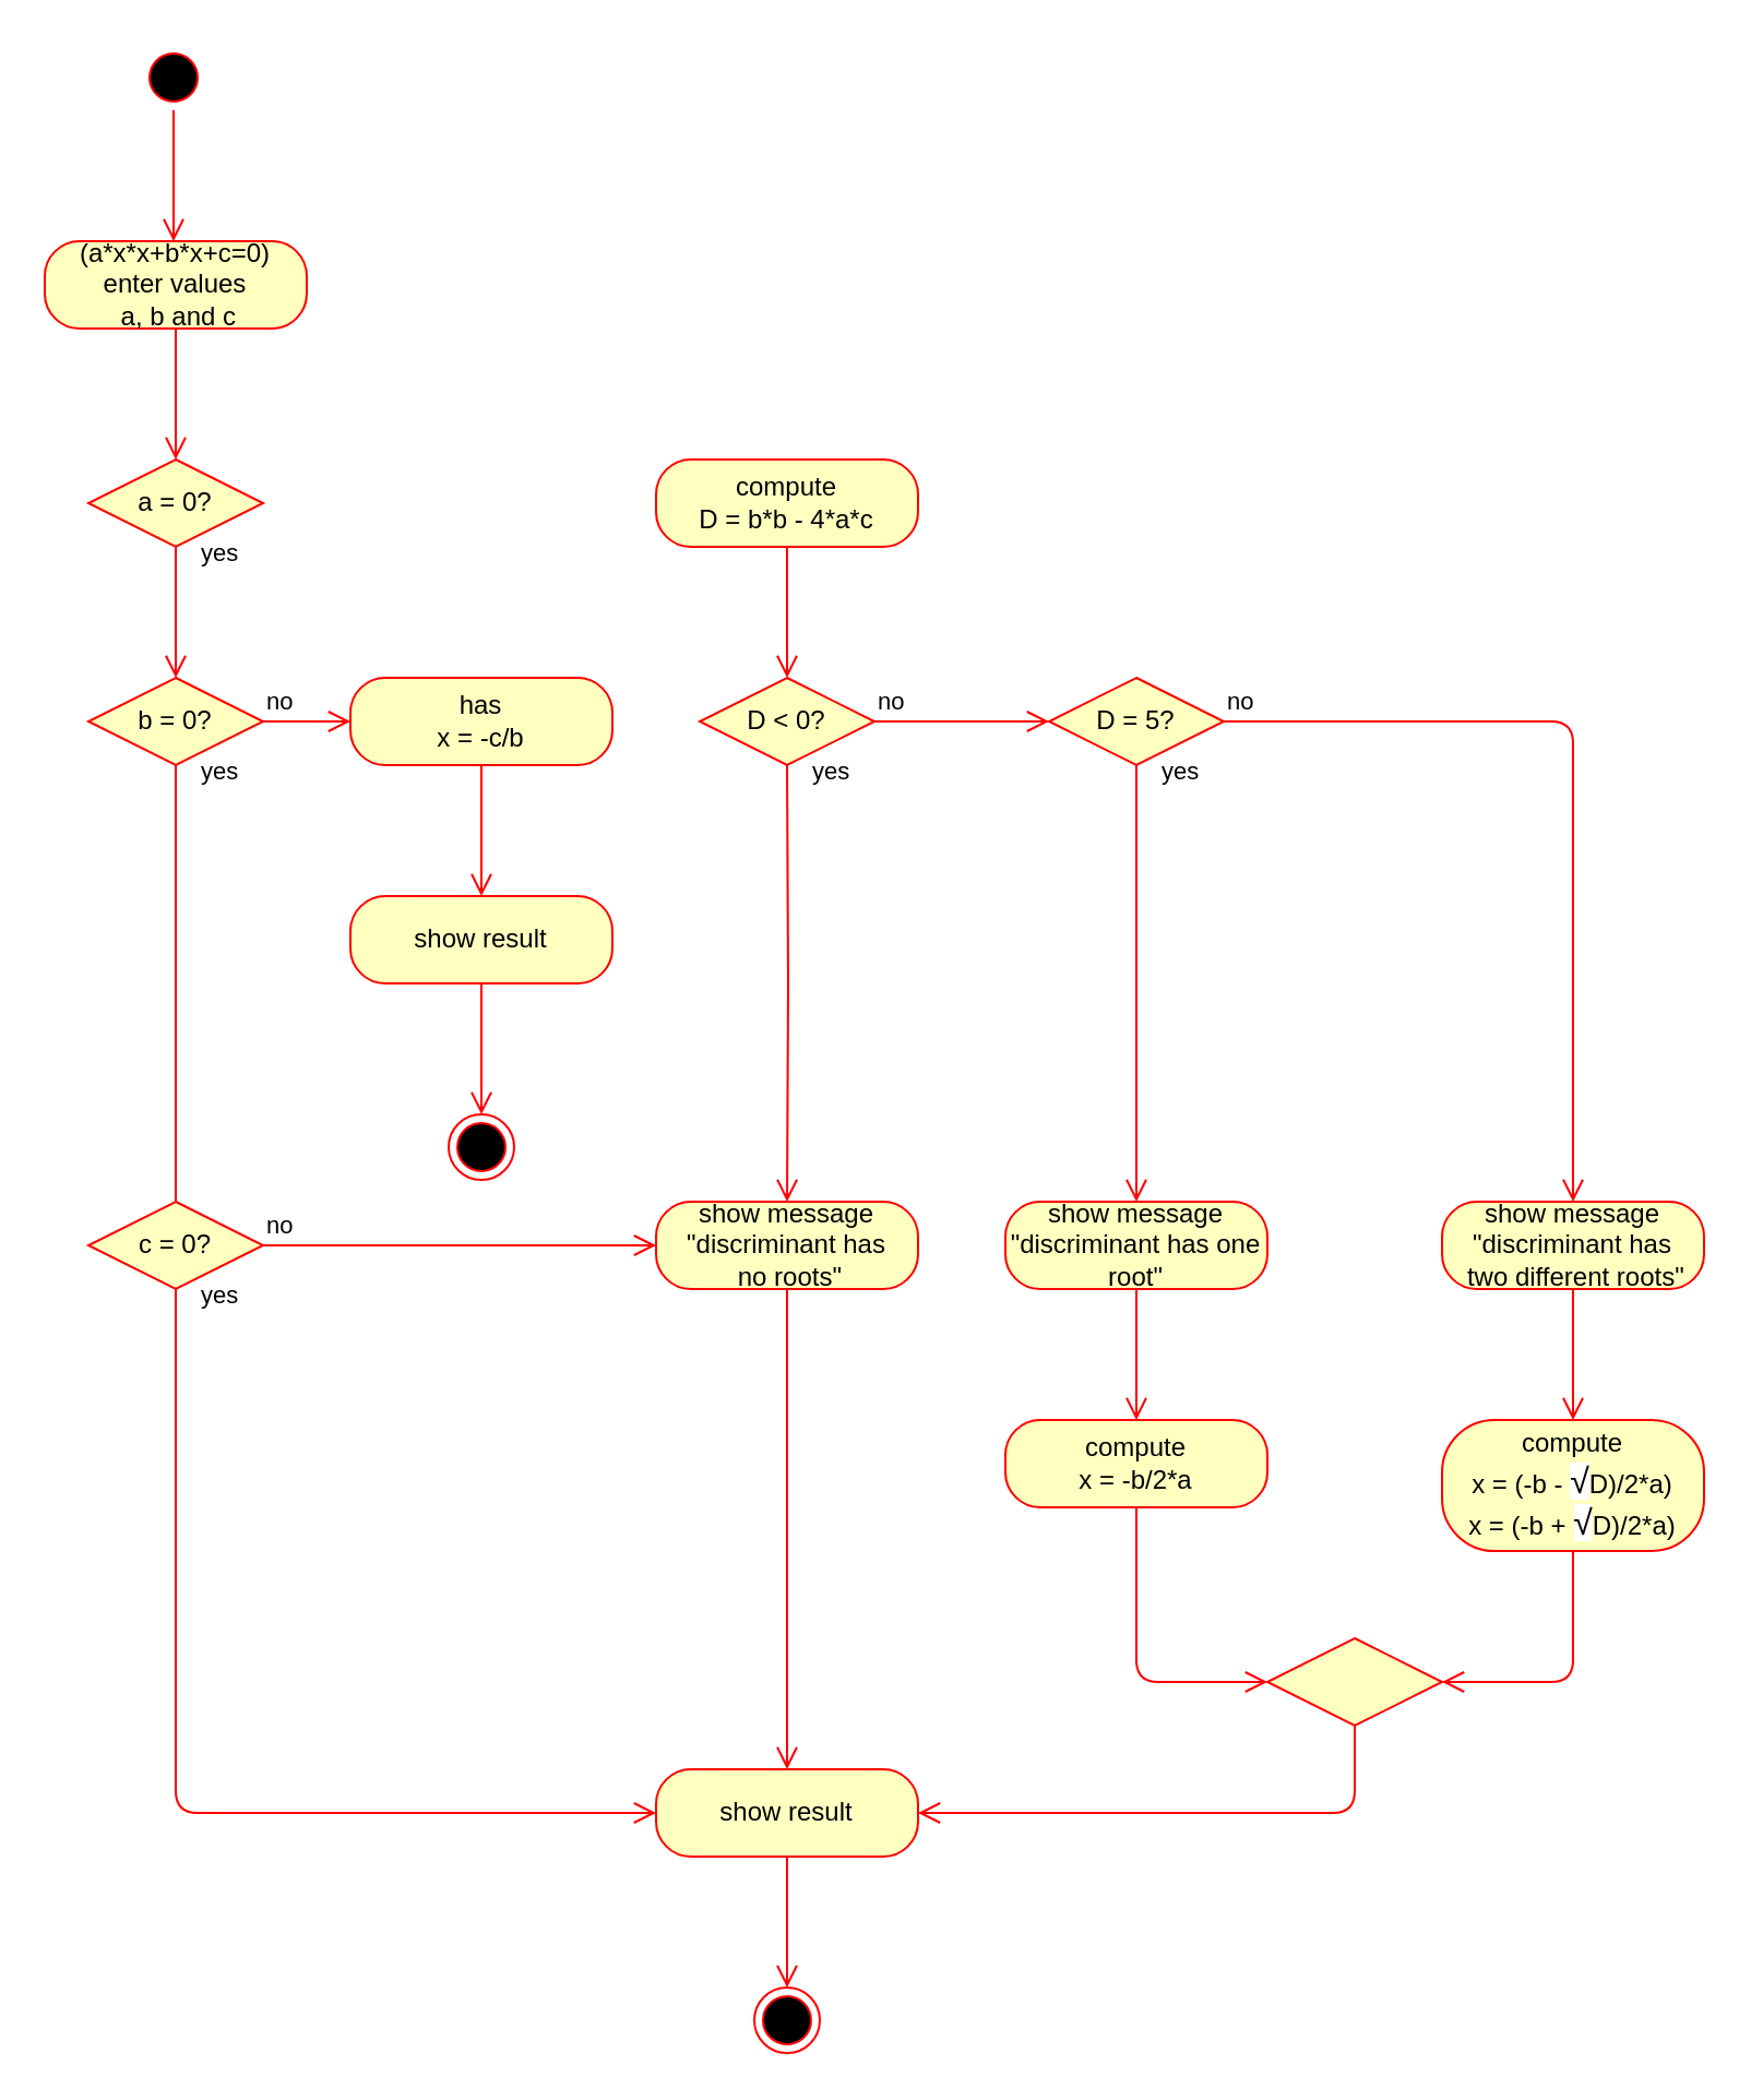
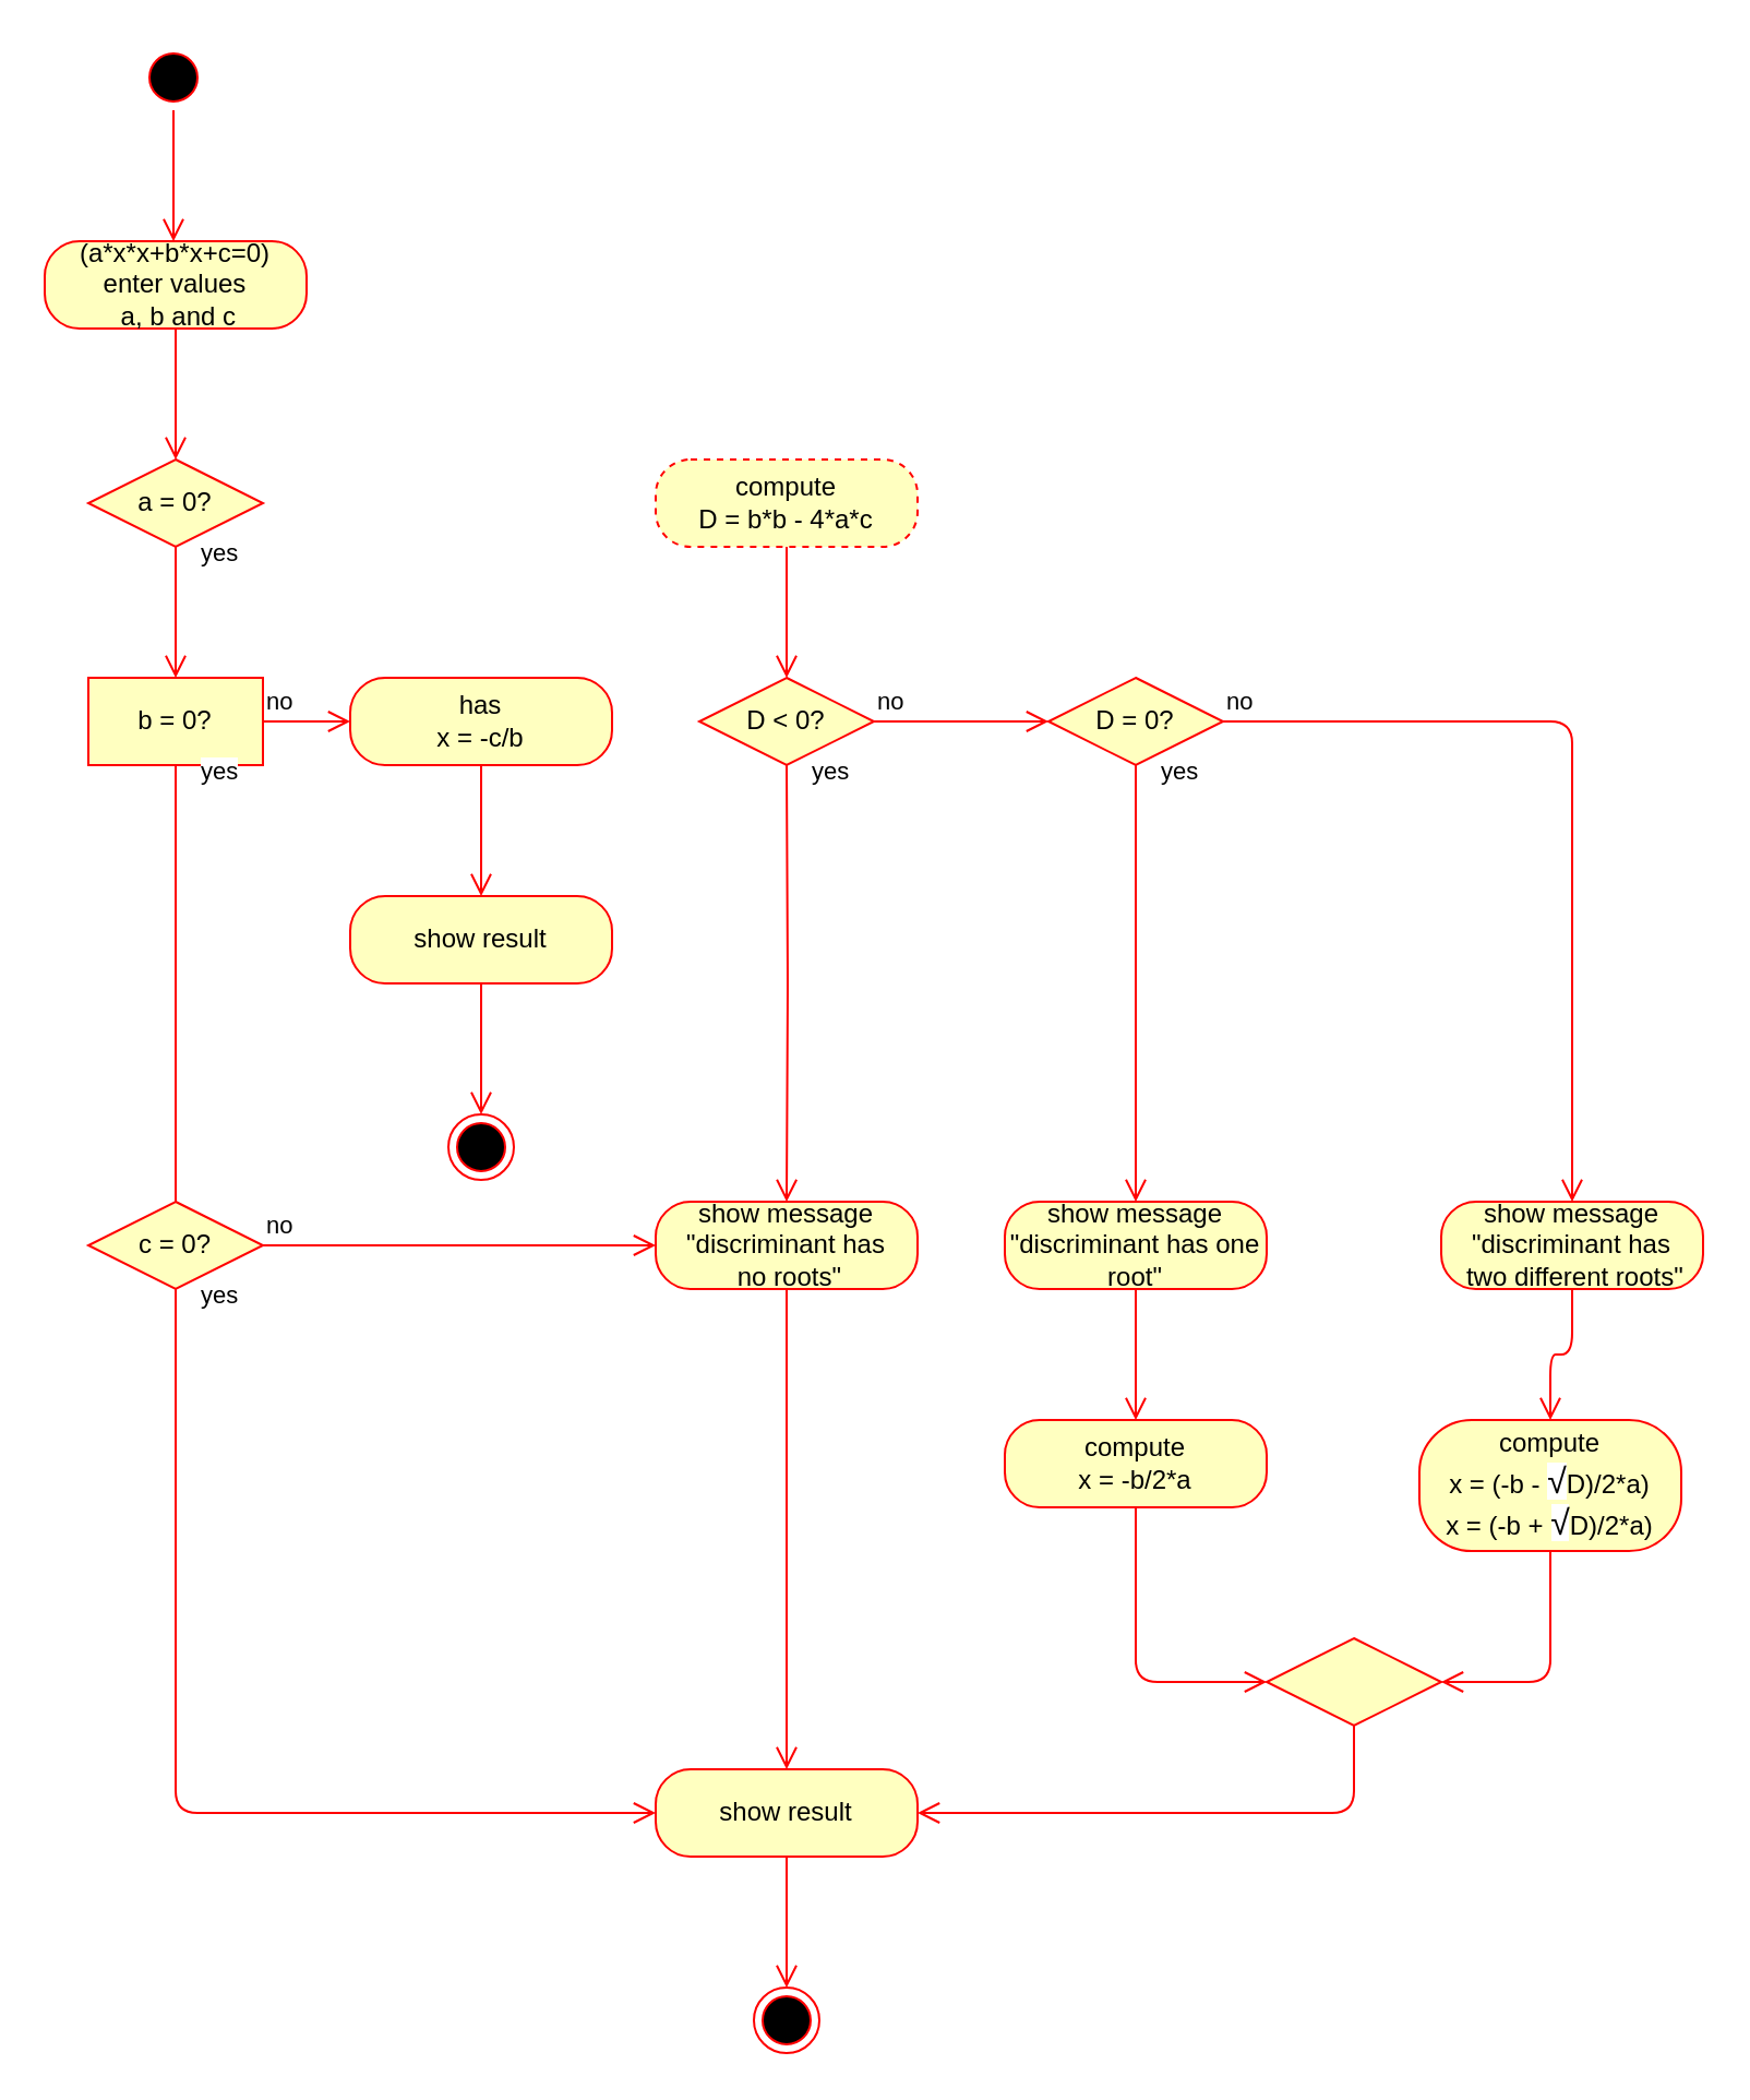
- <mxCell id="8" value="compute&lt;br&gt;D = b*b - 4*a*c" style="rounded=1;whiteSpace=wrap;html=1;arcSize=40;fontColor=#000000;fillColor=#ffffc0;strokeColor=#ff0000;" vertex="1" parent="1"><mxGeometry x="300" y="210" width="120" height="40" as="geometry" /></mxCell>
+ <mxCell id="8" value="compute&lt;br&gt;D = b*b - 4*a*c" style="rounded=1;whiteSpace=wrap;html=1;arcSize=40;fontColor=#000000;fillColor=#ffffc0;strokeColor=#ff0000;dashed=1;" vertex="1" parent="1"><mxGeometry x="300" y="210" width="120" height="40" as="geometry" /></mxCell>
- <mxCell id="10" value="b = 0?" style="rhombus;whiteSpace=wrap;html=1;fillColor=#ffffc0;strokeColor=#ff0000;" vertex="1" parent="1"><mxGeometry x="40" y="310" width="80" height="40" as="geometry" /></mxCell>
+ <mxCell id="10" value="b = 0?" style="whiteSpace=wrap;html=1;fillColor=#ffffc0;strokeColor=#ff0000;rounded=0;" vertex="1" parent="1"><mxGeometry x="40" y="310" width="80" height="40" as="geometry" /></mxCell>
- <mxCell id="29" value="D = 5?" style="rhombus;whiteSpace=wrap;html=1;fillColor=#ffffc0;strokeColor=#ff0000;" vertex="1" parent="1"><mxGeometry x="480" y="310" width="80" height="40" as="geometry" /></mxCell>
+ <mxCell id="29" value="D = 0?" style="rhombus;whiteSpace=wrap;html=1;fillColor=#ffffc0;strokeColor=#ff0000;" vertex="1" parent="1"><mxGeometry x="480" y="310" width="80" height="40" as="geometry" /></mxCell>
- <mxCell id="38" value="compute&lt;br&gt;x = (-b -&amp;nbsp;&lt;span style=&quot;font-family: &amp;#34;arial&amp;#34; , sans-serif ; font-size: 16px ; text-align: left ; background-color: rgb(255 , 255 , 255)&quot;&gt;√&lt;/span&gt;D)/2*a)&lt;br&gt;x = (-b +&amp;nbsp;&lt;span style=&quot;font-family: &amp;#34;arial&amp;#34; , sans-serif ; font-size: 16px ; text-align: left ; background-color: rgb(255 , 255 , 255)&quot;&gt;√&lt;/span&gt;D)/2*a)" style="rounded=1;whiteSpace=wrap;html=1;arcSize=40;fontColor=#000000;fillColor=#ffffc0;strokeColor=#ff0000;" vertex="1" parent="1"><mxGeometry x="660" y="650" width="120" height="60" as="geometry" /></mxCell>
+ <mxCell id="38" value="compute&lt;br&gt;x = (-b -&amp;nbsp;&lt;span style=&quot;font-family: &amp;#34;arial&amp;#34; , sans-serif ; font-size: 16px ; text-align: left ; background-color: rgb(255 , 255 , 255)&quot;&gt;√&lt;/span&gt;D)/2*a)&lt;br&gt;x = (-b +&amp;nbsp;&lt;span style=&quot;font-family: &amp;#34;arial&amp;#34; , sans-serif ; font-size: 16px ; text-align: left ; background-color: rgb(255 , 255 , 255)&quot;&gt;√&lt;/span&gt;D)/2*a)" style="rounded=1;whiteSpace=wrap;html=1;arcSize=40;fontColor=#000000;fillColor=#ffffc0;strokeColor=#ff0000;" vertex="1" parent="1"><mxGeometry x="650" y="650" width="120" height="60" as="geometry" /></mxCell>
